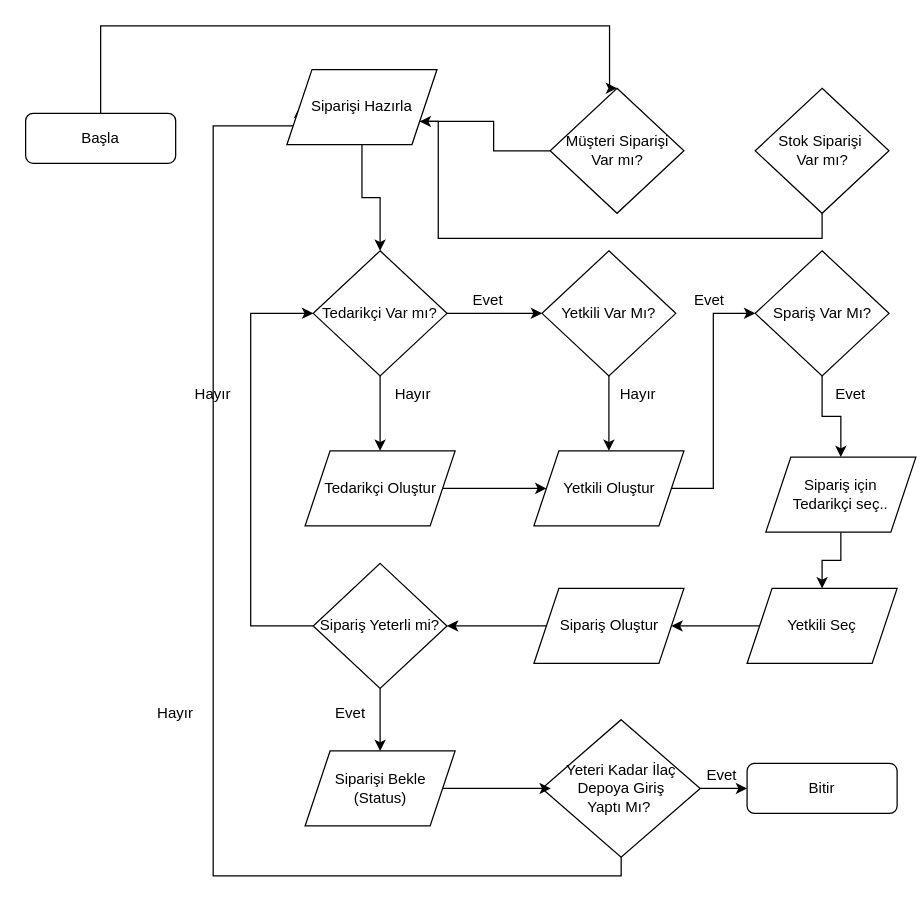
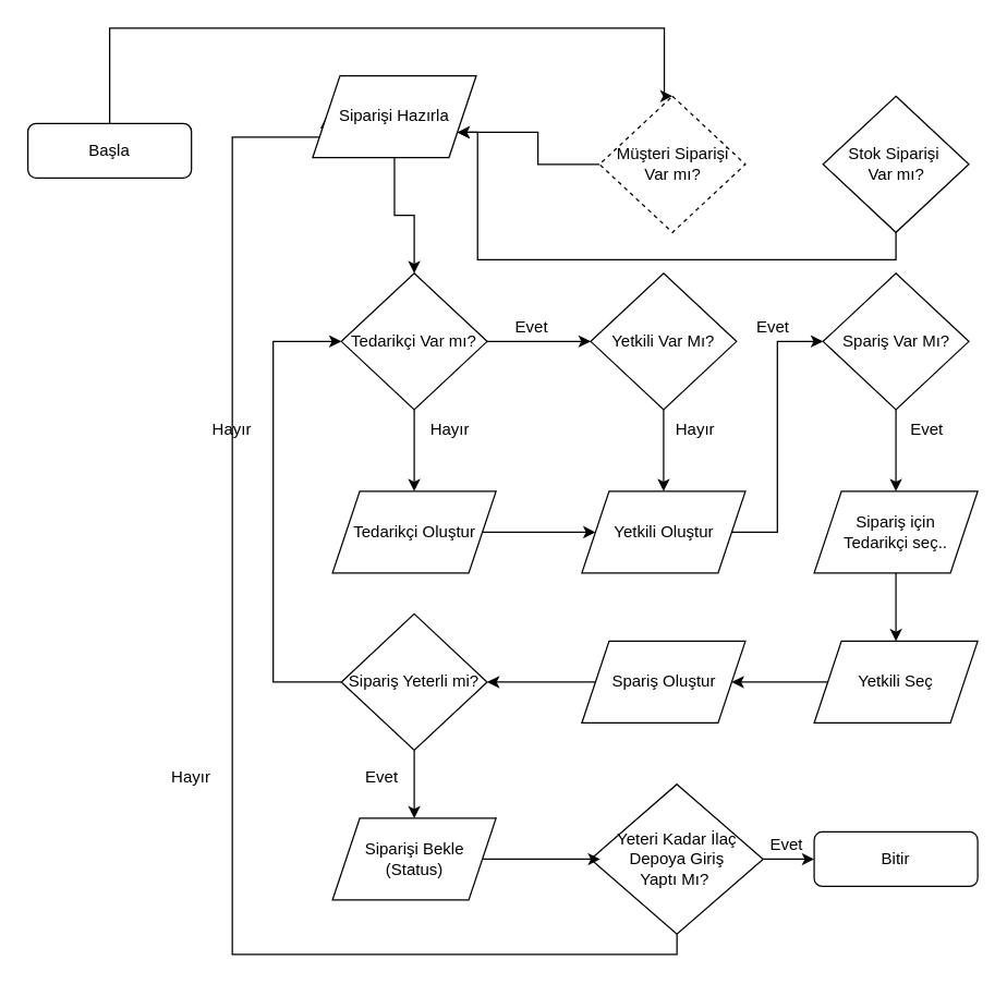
- <mxCell id="36" style="edgeStyle=orthogonalEdgeStyle;rounded=0;orthogonalLoop=1;jettySize=auto;html=1;entryX=1;entryY=0.75;entryDx=0;entryDy=0;endArrow=none;" edge="1" parent="1" source="37" target="43"><mxGeometry relative="1" as="geometry" /></mxCell>
+ <mxCell id="36" style="edgeStyle=orthogonalEdgeStyle;rounded=0;orthogonalLoop=1;jettySize=auto;html=1;entryX=1;entryY=0.75;entryDx=0;entryDy=0;" edge="1" parent="1" source="37" target="43"><mxGeometry relative="1" as="geometry" /></mxCell>
- <mxCell id="37" value="Müşteri Siparişi&lt;br&gt;Var mı?" style="rhombus;whiteSpace=wrap;html=1;" vertex="1" parent="1"><mxGeometry x="439.5" y="70" width="107" height="100" as="geometry" /></mxCell>
+ <mxCell id="37" value="Müşteri Siparişi&lt;br&gt;Var mı?" style="rhombus;whiteSpace=wrap;html=1;dashed=1;" vertex="1" parent="1"><mxGeometry x="439.5" y="70" width="107" height="100" as="geometry" /></mxCell>
- <mxCell id="14" value="Sipariş için&lt;br&gt;Tedarikçi seç.." style="shape=parallelogram;perimeter=parallelogramPerimeter;whiteSpace=wrap;html=1;fixedSize=1;" vertex="1" parent="1"><mxGeometry x="612" y="365" width="120" height="60" as="geometry" /></mxCell>
+ <mxCell id="14" value="Sipariş için&lt;br&gt;Tedarikçi seç.." style="shape=parallelogram;perimeter=parallelogramPerimeter;whiteSpace=wrap;html=1;fixedSize=1;" vertex="1" parent="1"><mxGeometry x="597" y="360" width="120" height="60" as="geometry" /></mxCell>
- <mxCell id="16" value="Sipariş Oluştur" style="shape=parallelogram;perimeter=parallelogramPerimeter;whiteSpace=wrap;html=1;fixedSize=1;" vertex="1" parent="1"><mxGeometry x="426.5" y="470" width="120" height="60" as="geometry" /></mxCell>
+ <mxCell id="16" value="Spariş Oluştur" style="shape=parallelogram;perimeter=parallelogramPerimeter;whiteSpace=wrap;html=1;fixedSize=1;" vertex="1" parent="1"><mxGeometry x="426.5" y="470" width="120" height="60" as="geometry" /></mxCell>
